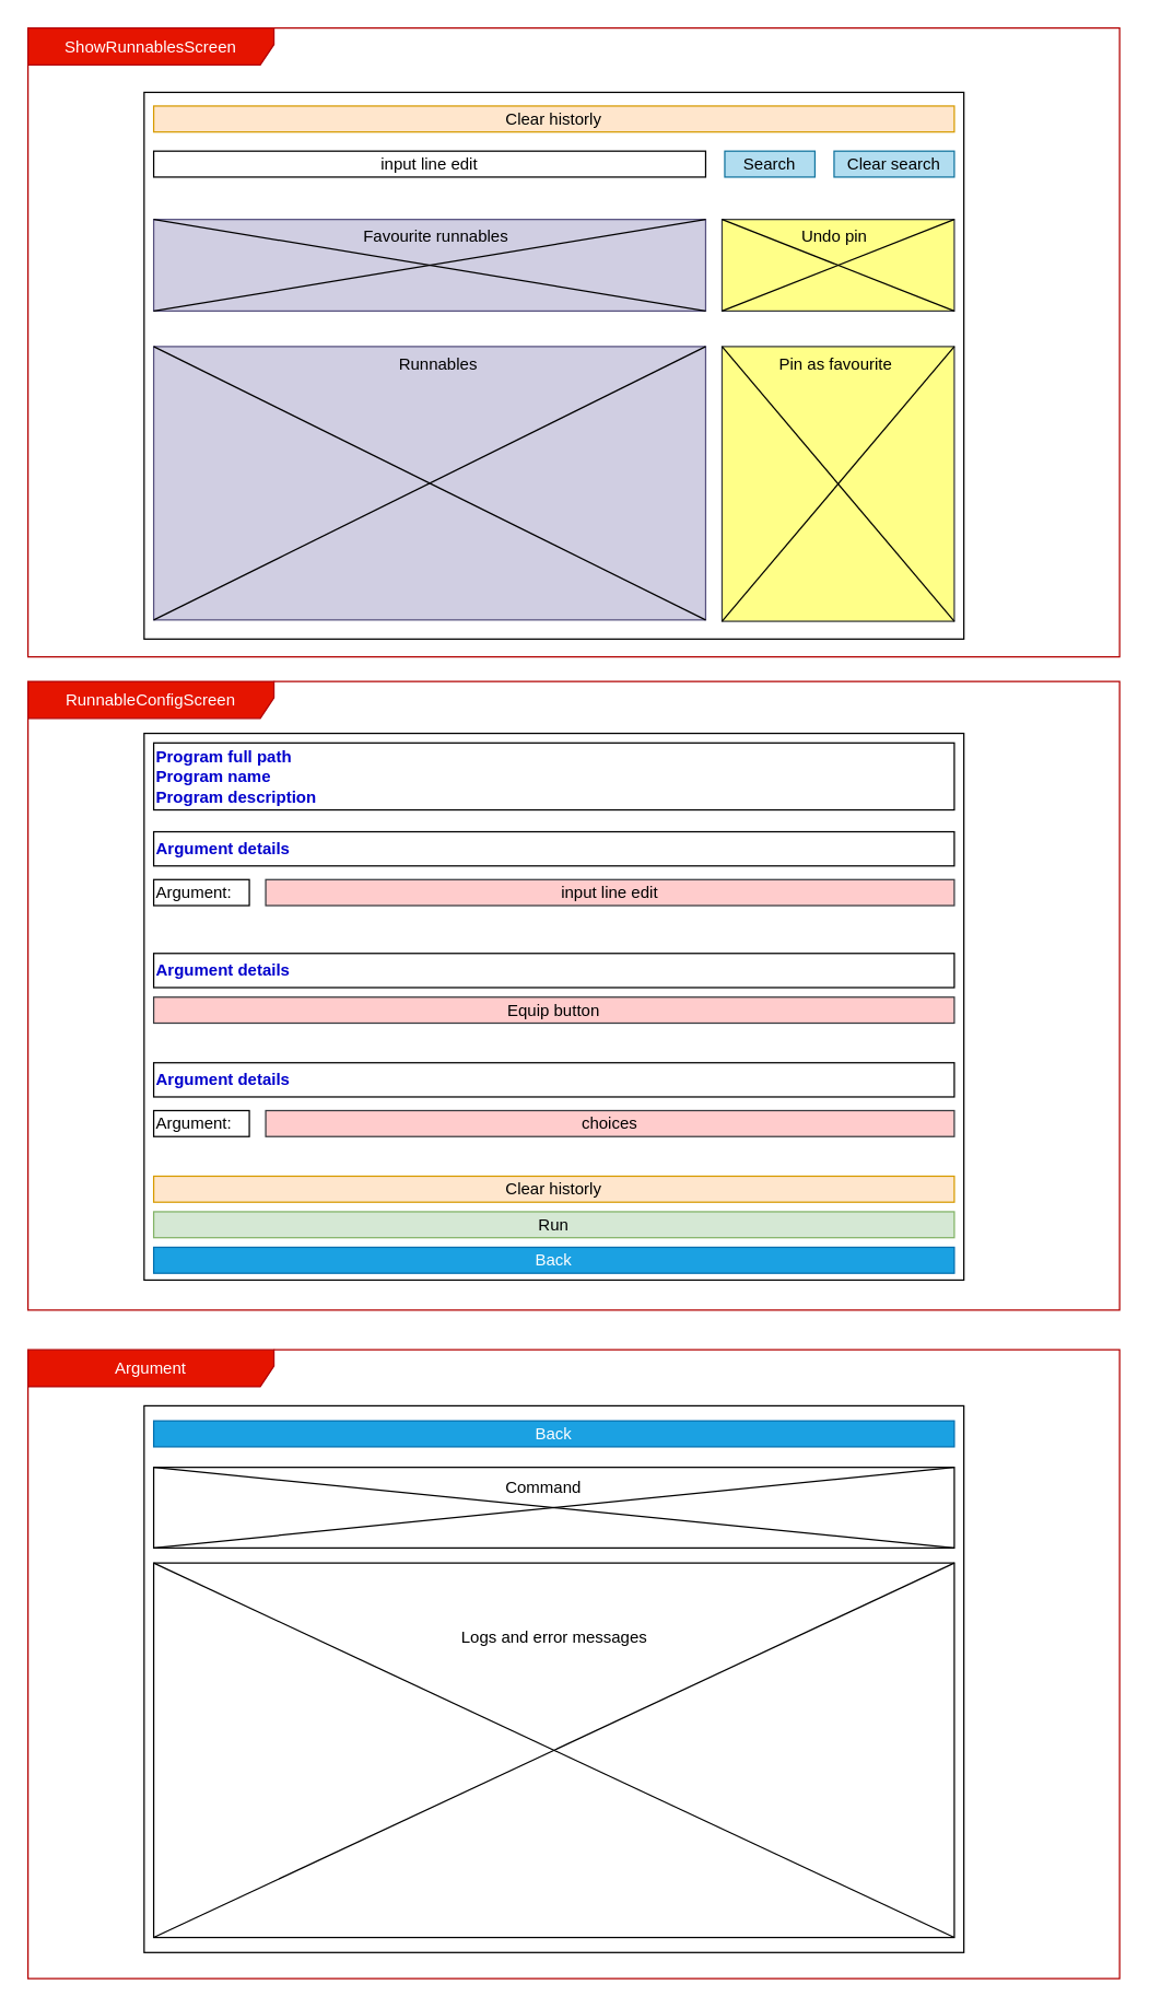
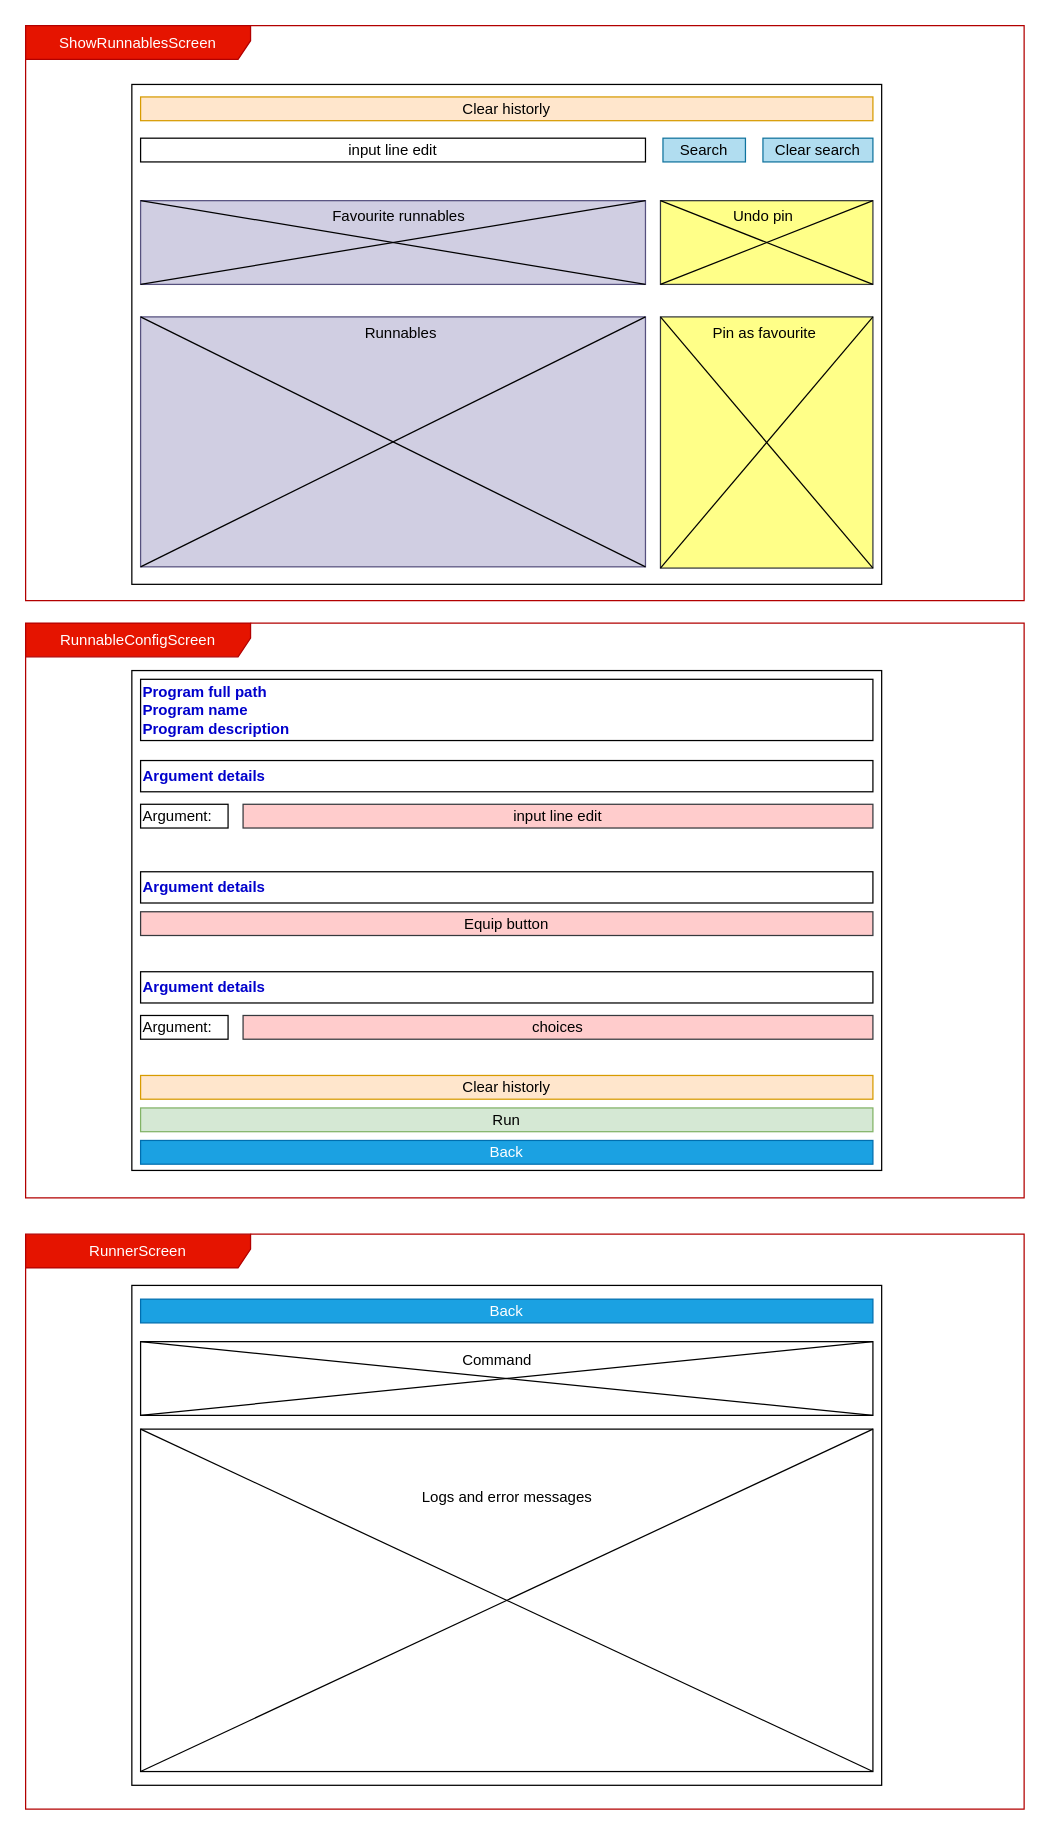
- <mxCell id="48" value="Argument" style="shape=umlFrame;whiteSpace=wrap;html=1;pointerEvents=0;fillColor=#e51400;strokeColor=#B20000;fontColor=#ffffff;width=180;height=27;" vertex="1" parent="1"><mxGeometry x="20" y="987" width="799" height="460" as="geometry" /></mxCell>
+ <mxCell id="48" value="RunnerScreen" style="shape=umlFrame;whiteSpace=wrap;html=1;pointerEvents=0;fillColor=#e51400;strokeColor=#B20000;fontColor=#ffffff;width=180;height=27;" vertex="1" parent="1"><mxGeometry x="20" y="987" width="799" height="460" as="geometry" /></mxCell>
